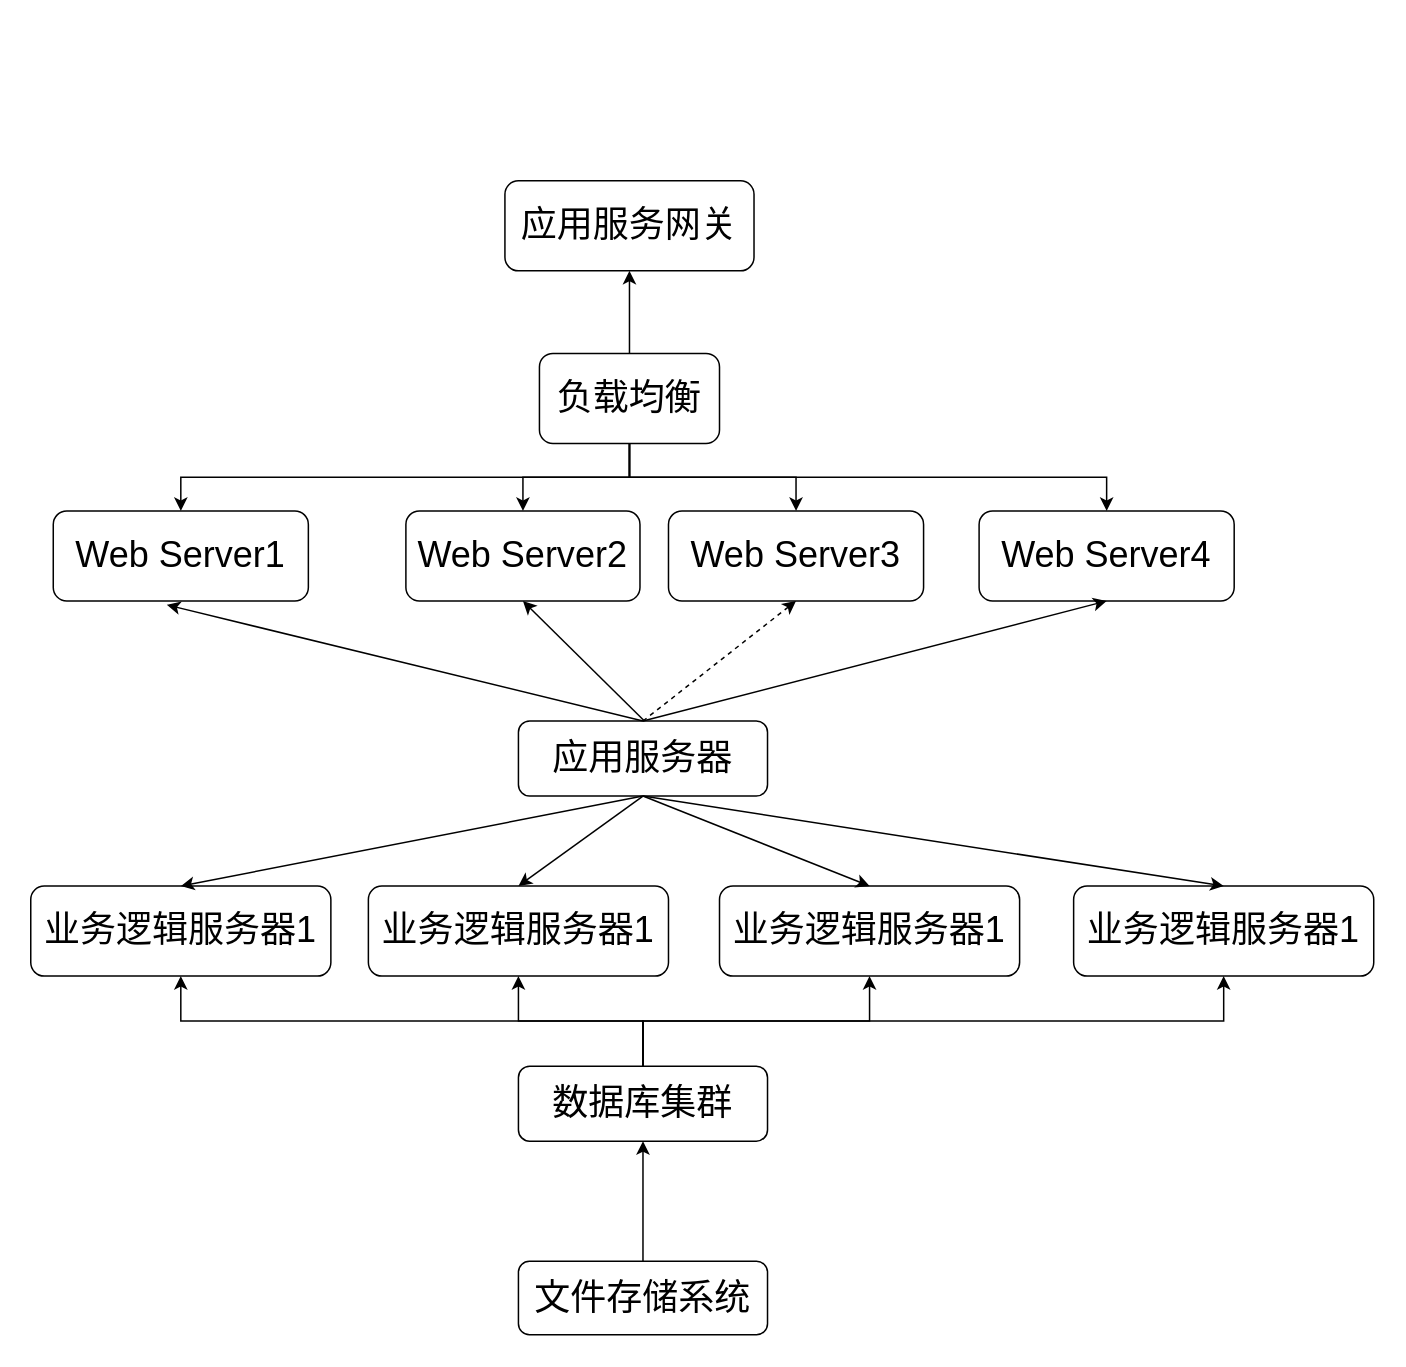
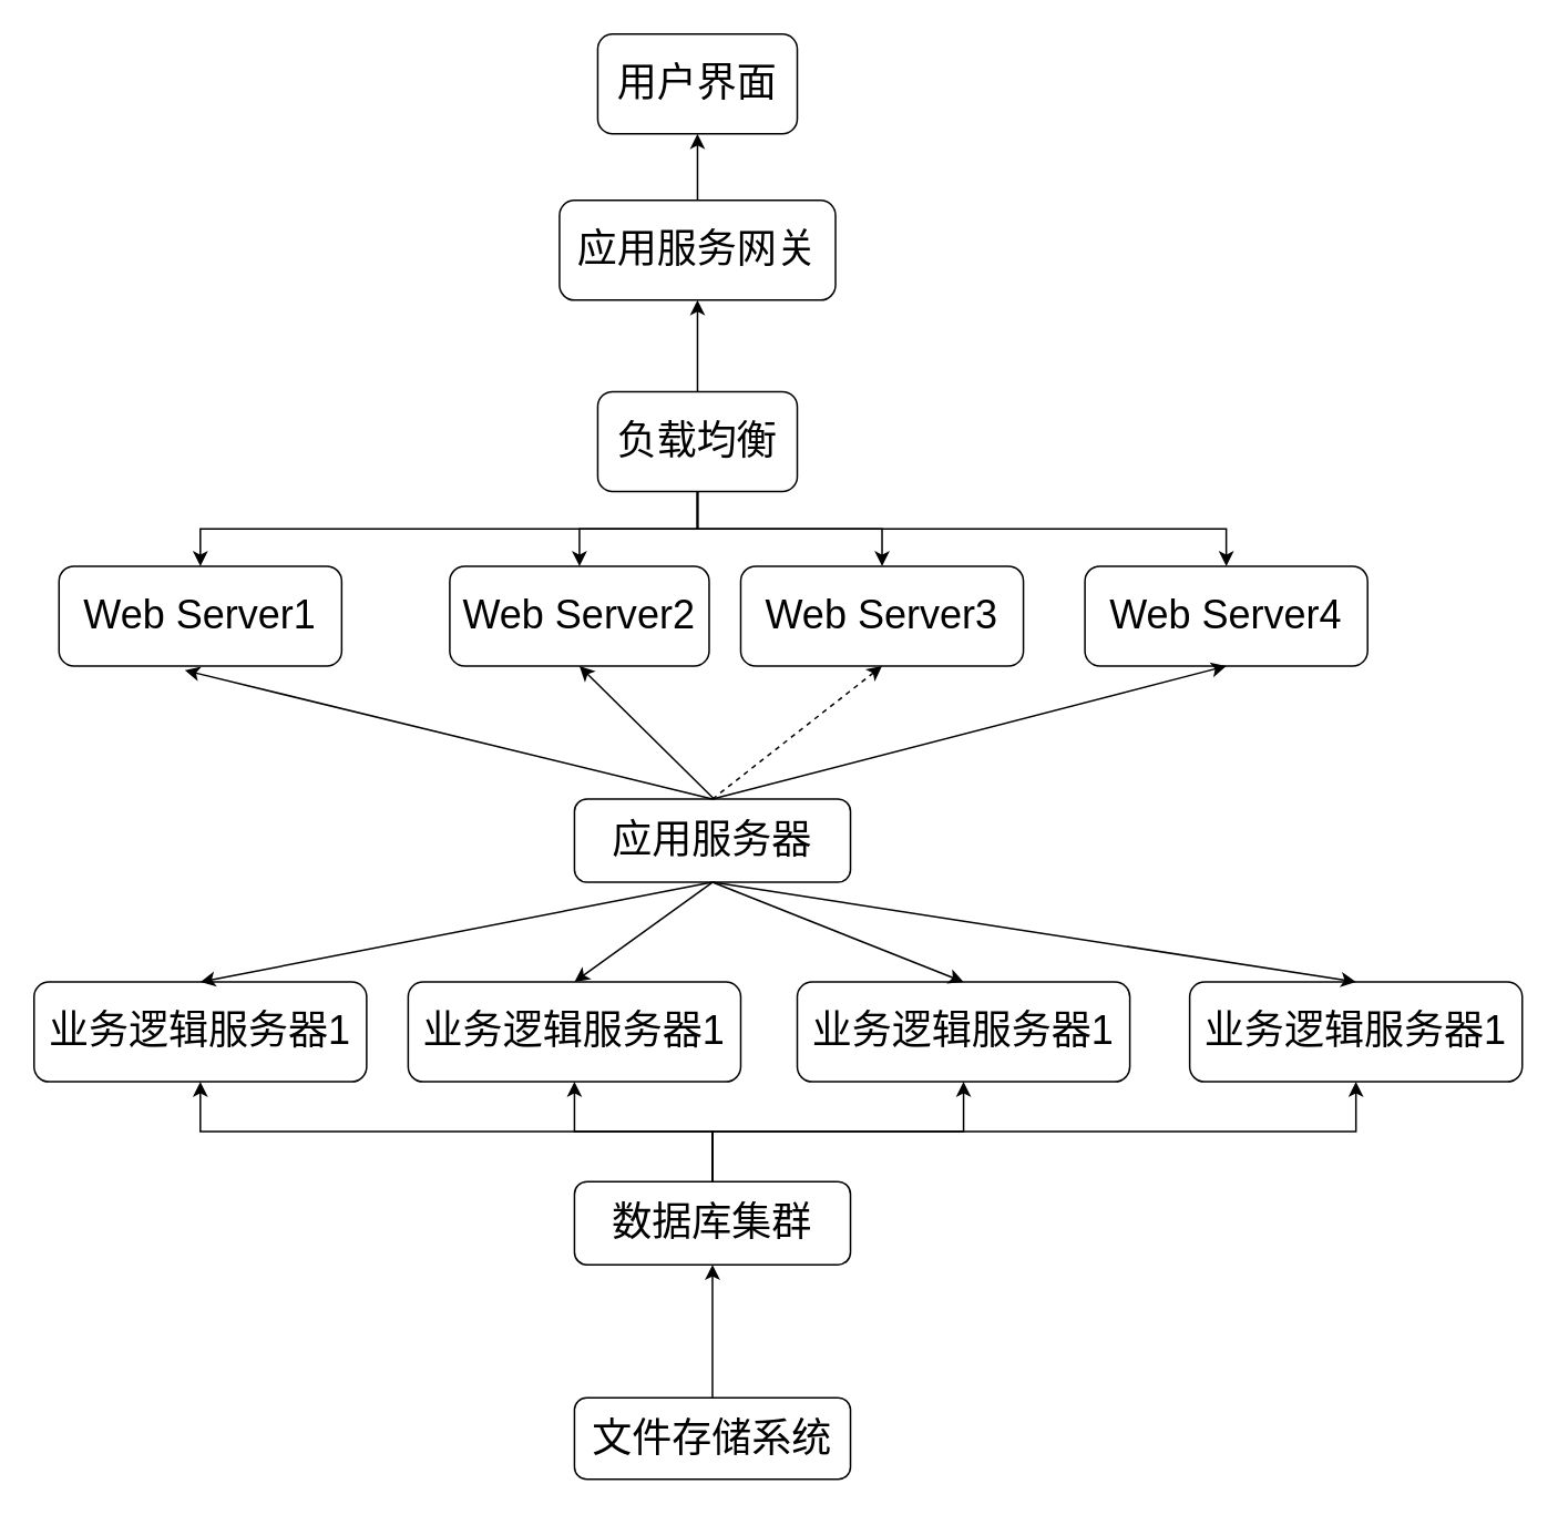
+ <mxCell id="10" value="&lt;font style=&quot;font-size: 24px;&quot;&gt;用户界面&lt;/font&gt;" style="rounded=1;whiteSpace=wrap;html=1;" vertex="1" parent="1"><mxGeometry x="359" y="20" width="120" height="60" as="geometry" /></mxCell>
+ <mxCell id="8" style="edgeStyle=orthogonalEdgeStyle;rounded=0;orthogonalLoop=1;jettySize=auto;html=1;exitX=0.5;exitY=0;exitDx=0;exitDy=0;entryX=0.5;entryY=1;entryDx=0;entryDy=0;" edge="1" parent="1" source="9" target="10"><mxGeometry relative="1" as="geometry" /></mxCell>
